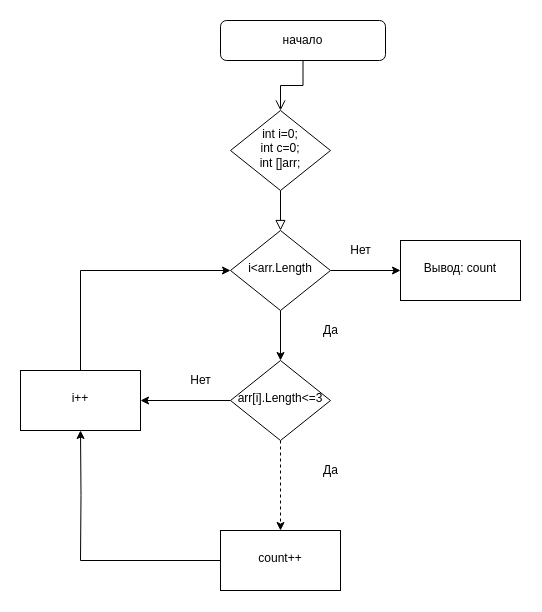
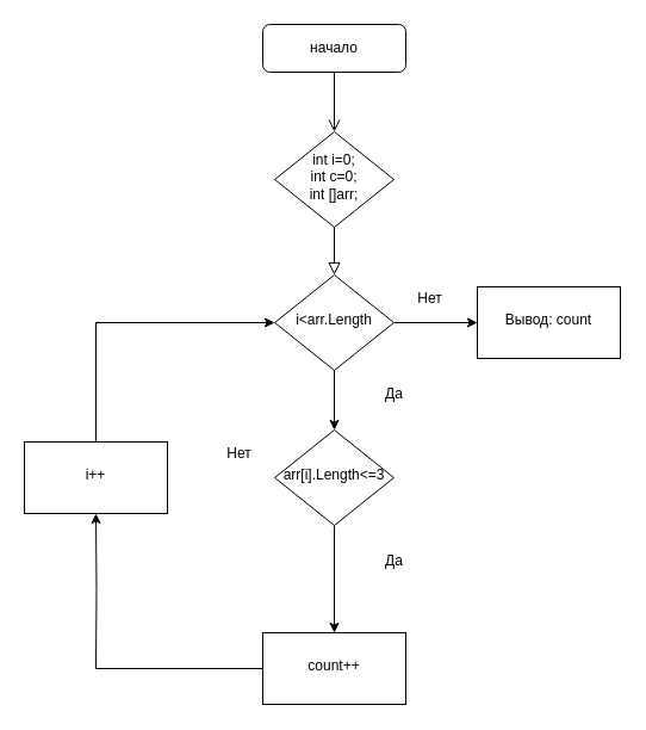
- <mxCell id="3" value="начало" style="rounded=1;whiteSpace=wrap;html=1;fontSize=12;glass=0;strokeWidth=1;shadow=0;" parent="1" vertex="1"><mxGeometry x="220" y="20" width="165" height="40" as="geometry" /></mxCell>
+ <mxCell id="3" value="начало" style="rounded=1;whiteSpace=wrap;html=1;fontSize=12;glass=0;strokeWidth=1;shadow=0;" parent="1" vertex="1"><mxGeometry x="220" y="20" width="120" height="40" as="geometry" /></mxCell>
- <mxCell id="10" value="" style="edgeStyle=orthogonalEdgeStyle;rounded=0;orthogonalLoop=1;jettySize=auto;html=1;" parent="1" source="11" target="16" edge="1"><mxGeometry relative="1" as="geometry" /></mxCell>
- <mxCell id="9" value="" style="edgeStyle=orthogonalEdgeStyle;rounded=0;orthogonalLoop=1;jettySize=auto;html=1;dashed=1;" parent="1" source="11" target="13" edge="1"><mxGeometry relative="1" as="geometry" /></mxCell>
+ <mxCell id="9" value="" style="edgeStyle=orthogonalEdgeStyle;rounded=0;orthogonalLoop=1;jettySize=auto;html=1;" parent="1" source="11" target="13" edge="1"><mxGeometry relative="1" as="geometry" /></mxCell>
